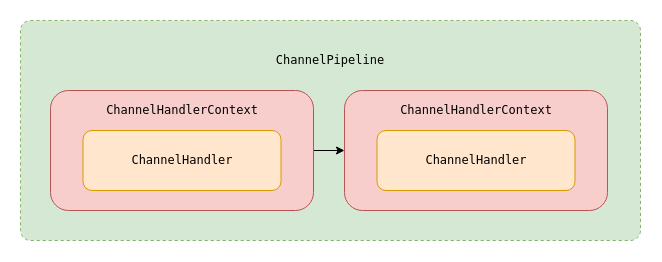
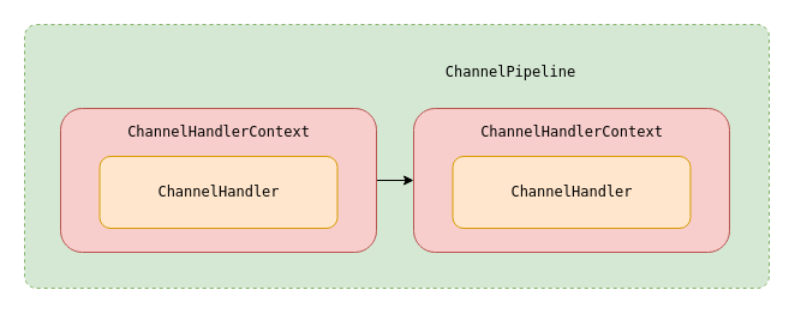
- <mxCell id="3" value="&lt;pre&gt;ChannelPipeline&lt;/pre&gt;" style="text;html=1;strokeColor=none;fillColor=none;align=center;verticalAlign=middle;whiteSpace=wrap;rounded=0;" parent="1" vertex="1"><mxGeometry x="268" y="50" width="124" height="20" as="geometry" /></mxCell>
+ <mxCell id="3" value="&lt;pre&gt;ChannelPipeline&lt;/pre&gt;" style="text;html=1;strokeColor=none;fillColor=none;align=center;verticalAlign=middle;whiteSpace=wrap;rounded=0;" parent="1" vertex="1"><mxGeometry x="363" y="50" width="124" height="20" as="geometry" /></mxCell>
